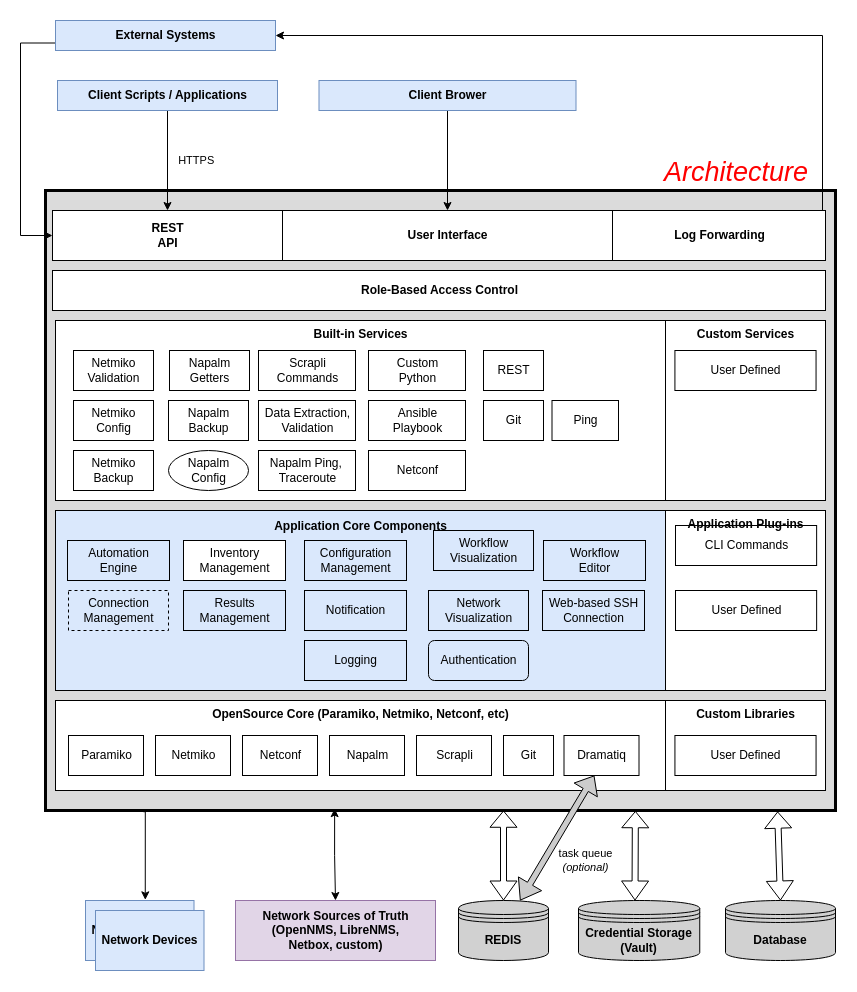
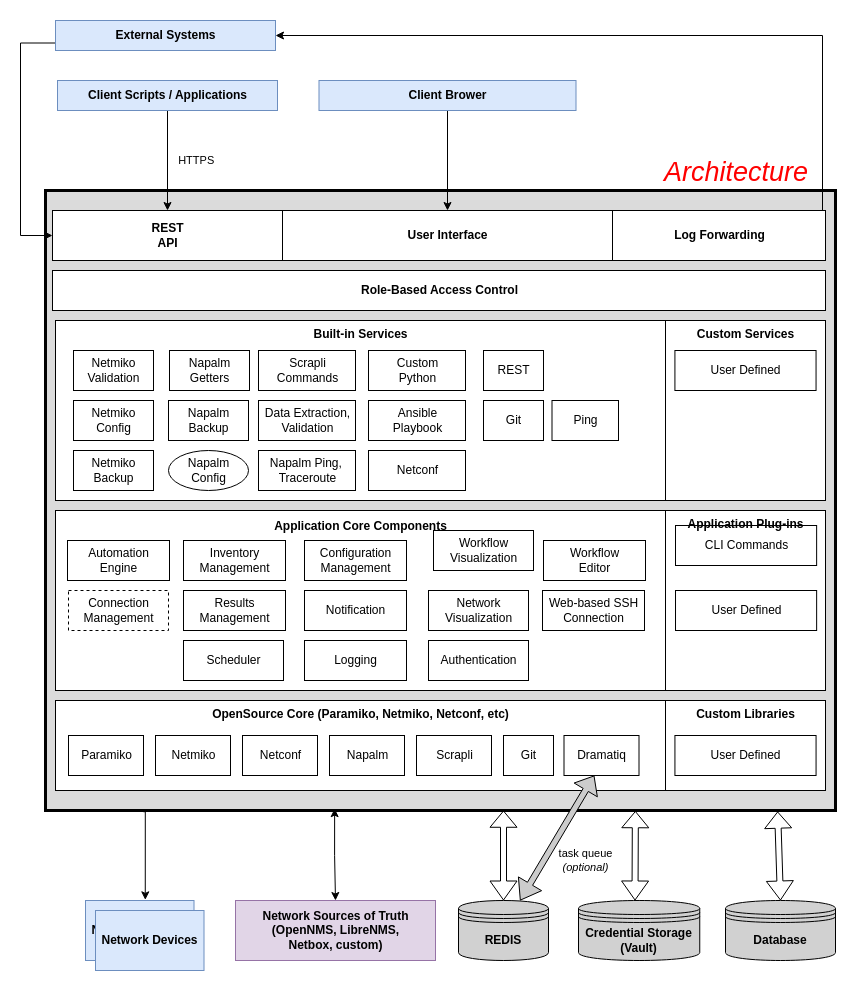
- <mxCell id="6" value="&lt;b style=&quot;line-height: 150%&quot;&gt;Application Core Components&lt;/b&gt;" style="html=1;align=center;labelPosition=center;verticalLabelPosition=middle;verticalAlign=top;fillColor=#dae8fc;" parent="1" vertex="1"><mxGeometry x="55" y="510" width="610" height="180" as="geometry" /></mxCell>
+ <mxCell id="6" value="&lt;b style=&quot;line-height: 150%&quot;&gt;Application Core Components&lt;/b&gt;" style="html=1;align=center;labelPosition=center;verticalLabelPosition=middle;verticalAlign=top;" parent="1" vertex="1"><mxGeometry x="55" y="510" width="610" height="180" as="geometry" /></mxCell>
+ <mxCell id="9" value="Scheduler" style="html=1;fillColor=none;" parent="1" vertex="1"><mxGeometry x="183" y="640" width="100" height="40" as="geometry" /></mxCell>
- <mxCell id="59" value="Authentication" style="html=1;fillColor=none;rounded=1;" parent="1" vertex="1"><mxGeometry x="428" y="640" width="100" height="40" as="geometry" /></mxCell>
+ <mxCell id="59" value="Authentication" style="html=1;fillColor=none;" parent="1" vertex="1"><mxGeometry x="428" y="640" width="100" height="40" as="geometry" /></mxCell>
